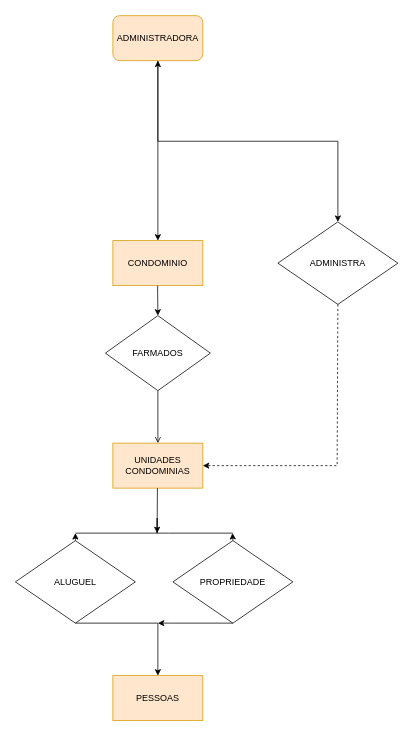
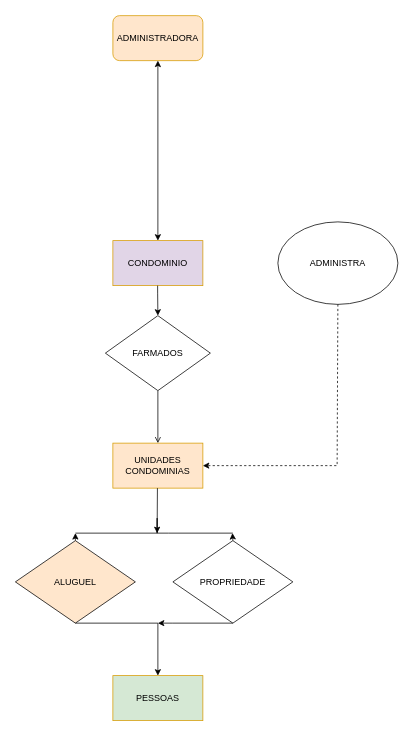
- <mxCell id="2" style="edgeStyle=orthogonalEdgeStyle;rounded=0;orthogonalLoop=1;jettySize=auto;html=1;exitX=0.5;exitY=1;exitDx=0;exitDy=0;entryX=0.5;entryY=0;entryDx=0;entryDy=0;" edge="1" parent="1" source="3" target="7"><mxGeometry relative="1" as="geometry" /></mxCell>
- <mxCell id="5" value="CONDOMINIO" style="rounded=0;whiteSpace=wrap;html=1;fillColor=#ffe6cc;strokeColor=#d79b00;" vertex="1" parent="1"><mxGeometry x="150" y="320" width="120" height="60" as="geometry" /></mxCell>
+ <mxCell id="5" value="CONDOMINIO" style="rounded=0;whiteSpace=wrap;html=1;fillColor=#e1d5e7;strokeColor=#d79b00;" vertex="1" parent="1"><mxGeometry x="150" y="320" width="120" height="60" as="geometry" /></mxCell>
- <mxCell id="7" value="ADMINISTRA" style="rhombus;whiteSpace=wrap;html=1;" vertex="1" parent="1"><mxGeometry x="370" y="295" width="160" height="110" as="geometry" /></mxCell>
+ <mxCell id="7" value="ADMINISTRA" style="ellipse;whiteSpace=wrap;html=1;" vertex="1" parent="1"><mxGeometry x="370" y="295" width="160" height="110" as="geometry" /></mxCell>
- <mxCell id="13" value="ALUGUEL" style="rhombus;whiteSpace=wrap;html=1;" vertex="1" parent="1"><mxGeometry x="20" y="720" width="160" height="110" as="geometry" /></mxCell>
+ <mxCell id="13" value="ALUGUEL" style="rhombus;whiteSpace=wrap;html=1;fillColor=#ffe6cc;" vertex="1" parent="1"><mxGeometry x="20" y="720" width="160" height="110" as="geometry" /></mxCell>
- <mxCell id="6" value="PESSOAS" style="rounded=0;whiteSpace=wrap;html=1;fillColor=#ffe6cc;strokeColor=#d79b00;" vertex="1" parent="1"><mxGeometry x="150" y="900" width="120" height="60" as="geometry" /></mxCell>
+ <mxCell id="6" value="PESSOAS" style="rounded=0;whiteSpace=wrap;html=1;fillColor=#d5e8d4;strokeColor=#d79b00;" vertex="1" parent="1"><mxGeometry x="150" y="900" width="120" height="60" as="geometry" /></mxCell>
